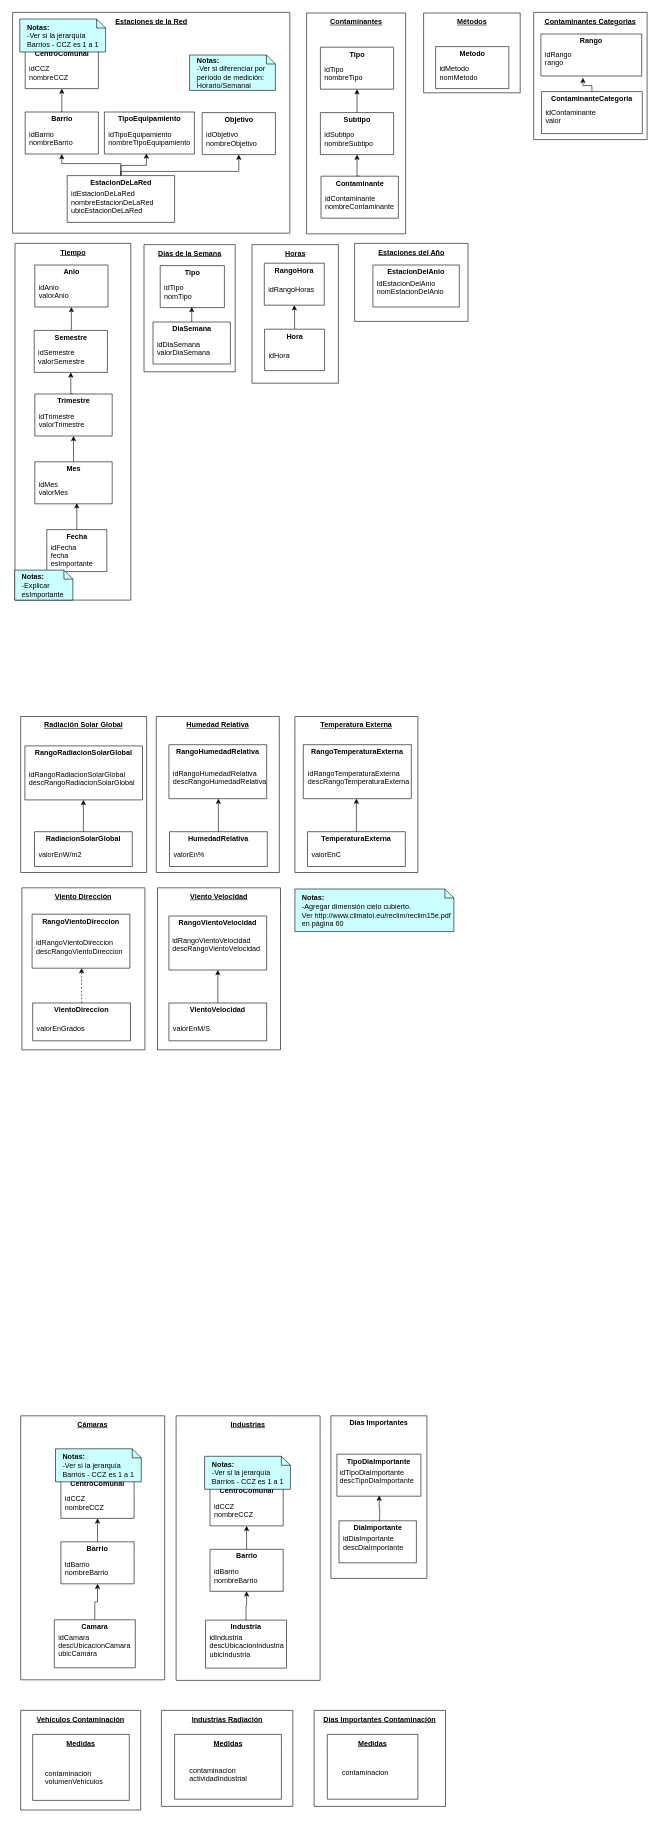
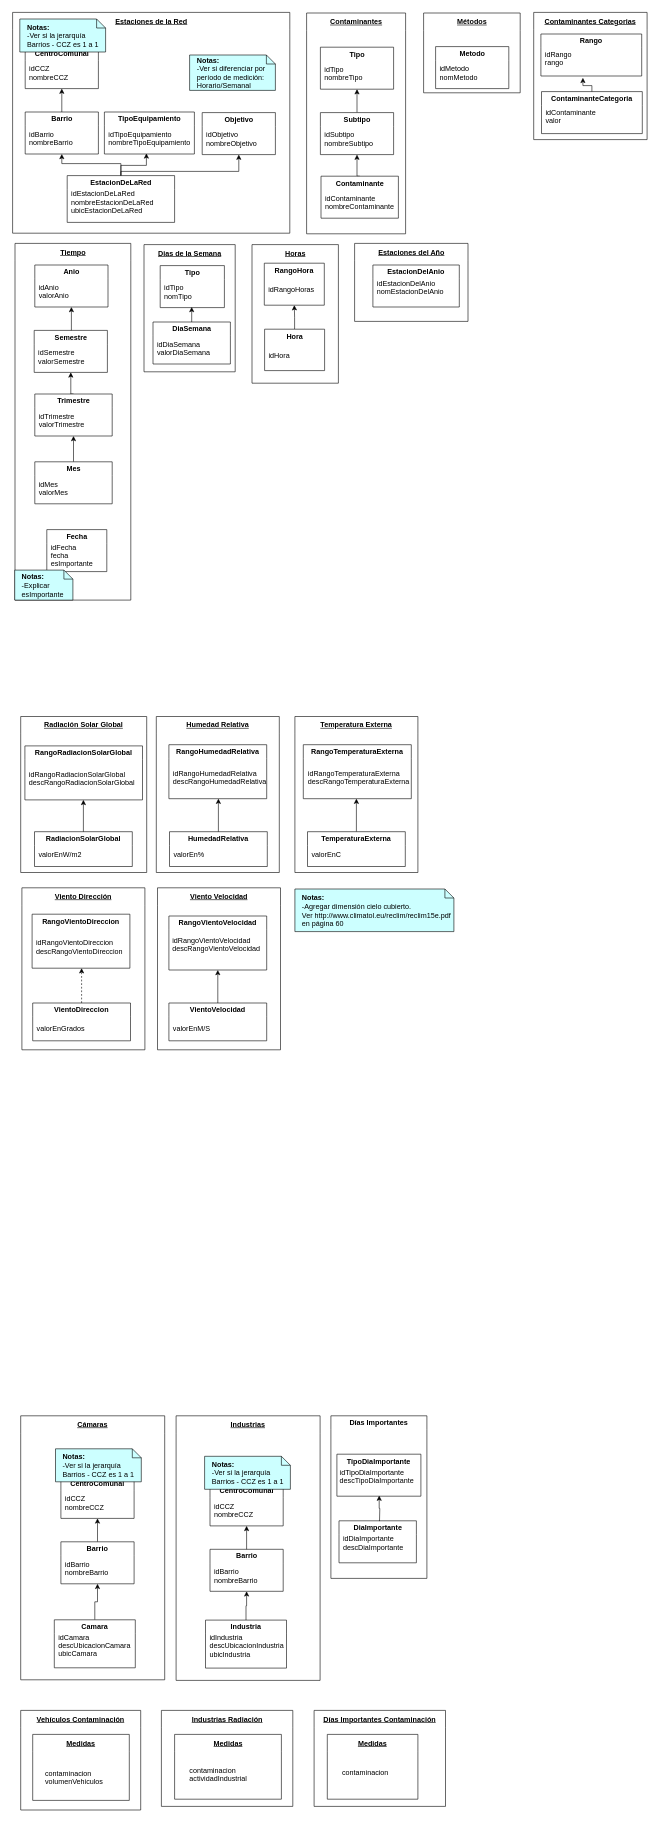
- <mxCell id="56" style="edgeStyle=orthogonalEdgeStyle;rounded=0;html=1;exitX=0.5;exitY=0;entryX=0.5;entryY=1;jettySize=auto;orthogonalLoop=1;" parent="42" source="54" target="53" edge="1"><mxGeometry relative="1" as="geometry" /></mxCell>
